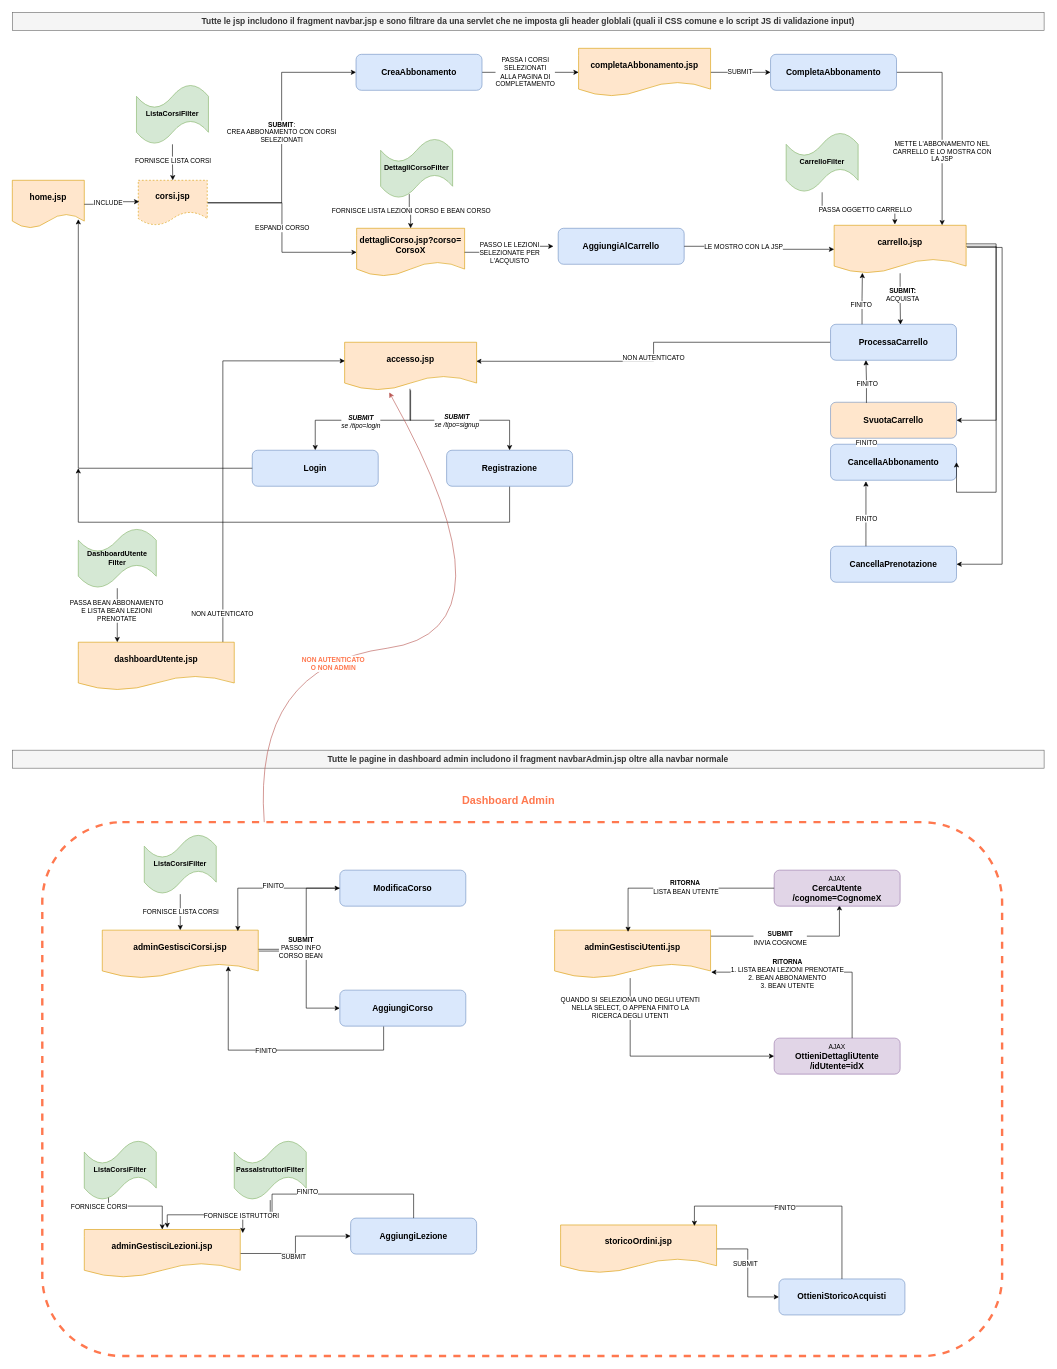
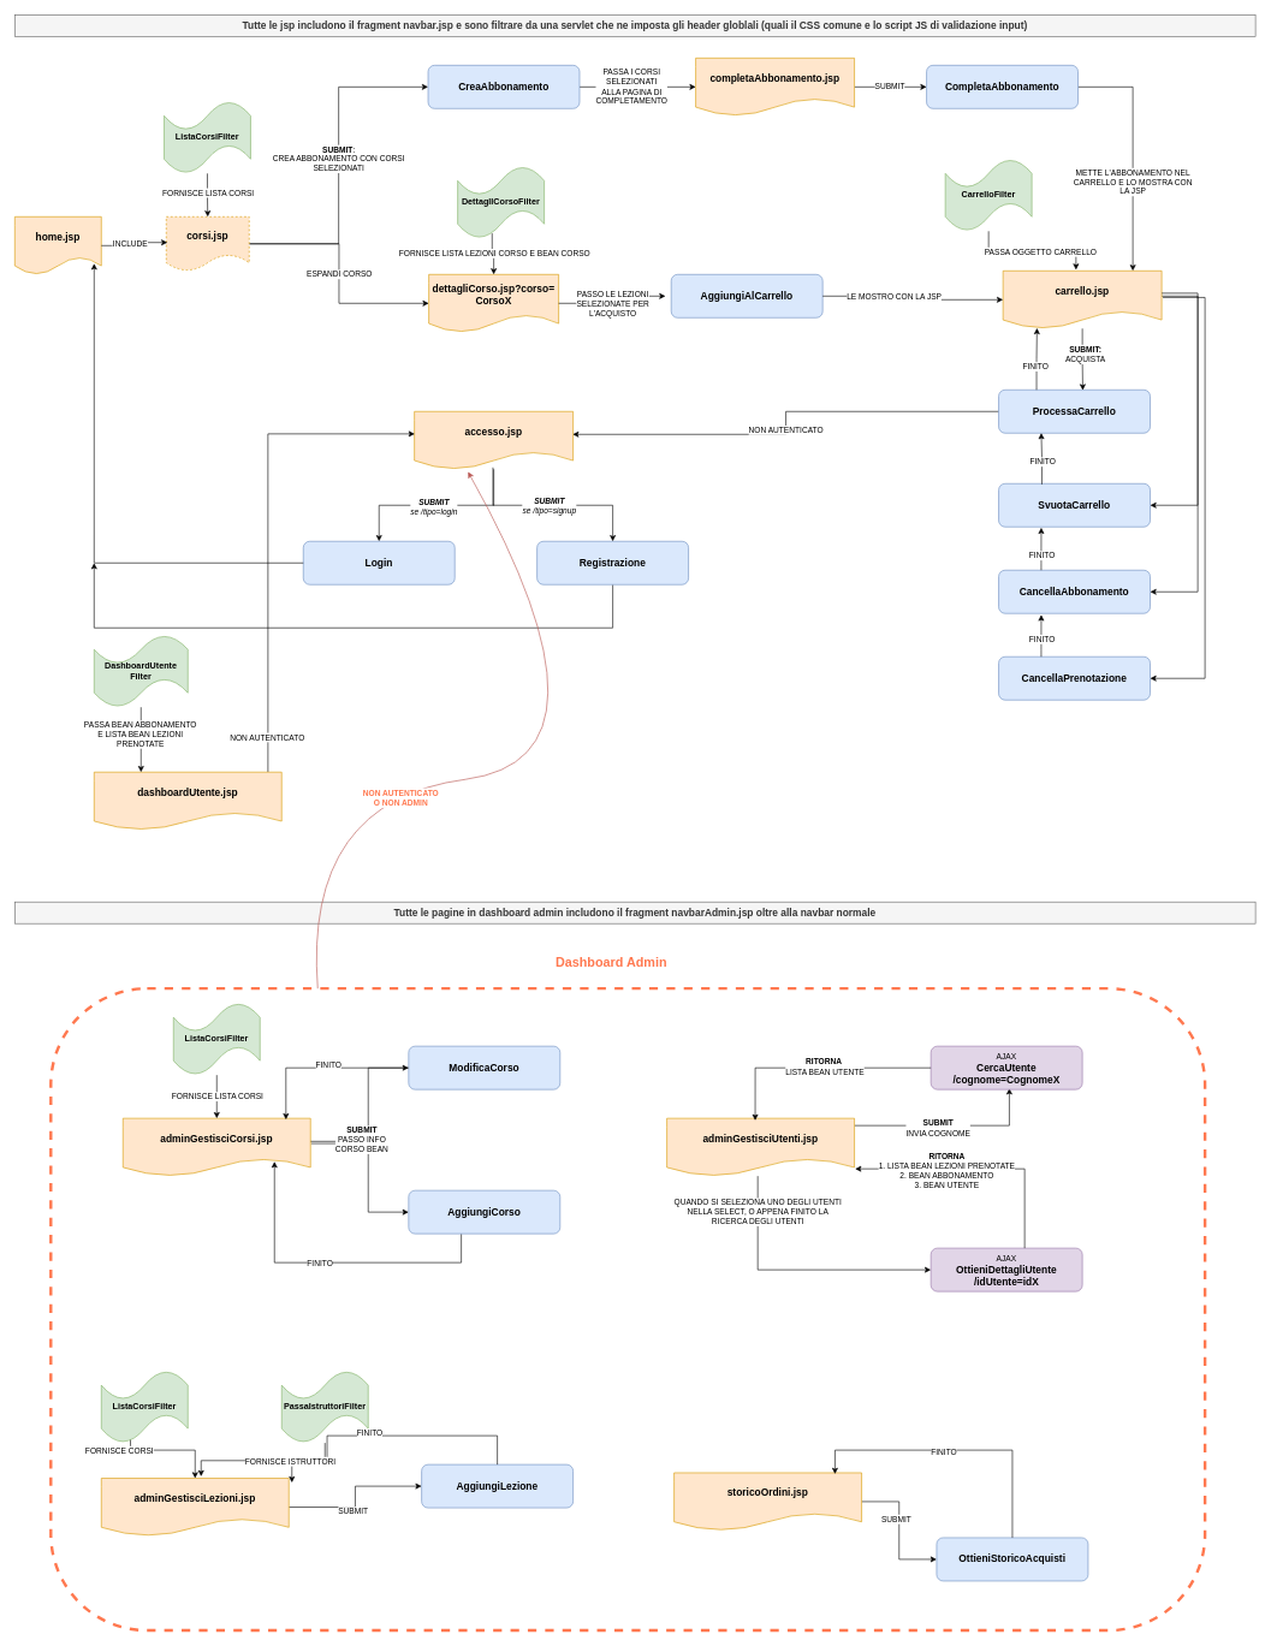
- <mxCell id="36" value="SvuotaCarrello" style="rounded=1;whiteSpace=wrap;html=1;fillColor=#ffe6cc;strokeColor=#6c8ebf;fontSize=14;fontStyle=1;" vertex="1" parent="1"><mxGeometry x="1384" y="670" width="210" height="60" as="geometry" /></mxCell>
+ <mxCell id="36" value="SvuotaCarrello" style="rounded=1;whiteSpace=wrap;html=1;fillColor=#dae8fc;strokeColor=#6c8ebf;fontSize=14;fontStyle=1" vertex="1" parent="1"><mxGeometry x="1384" y="670" width="210" height="60" as="geometry" /></mxCell>
- <mxCell id="40" value="CancellaAbbonamento" style="rounded=1;whiteSpace=wrap;html=1;fillColor=#dae8fc;strokeColor=#6c8ebf;fontSize=14;fontStyle=1" vertex="1" parent="1"><mxGeometry x="1384" y="740" width="210" height="60" as="geometry" /></mxCell>
+ <mxCell id="40" value="CancellaAbbonamento" style="rounded=1;whiteSpace=wrap;html=1;fillColor=#dae8fc;strokeColor=#6c8ebf;fontSize=14;fontStyle=1" vertex="1" parent="1"><mxGeometry x="1384" y="790" width="210" height="60" as="geometry" /></mxCell>
